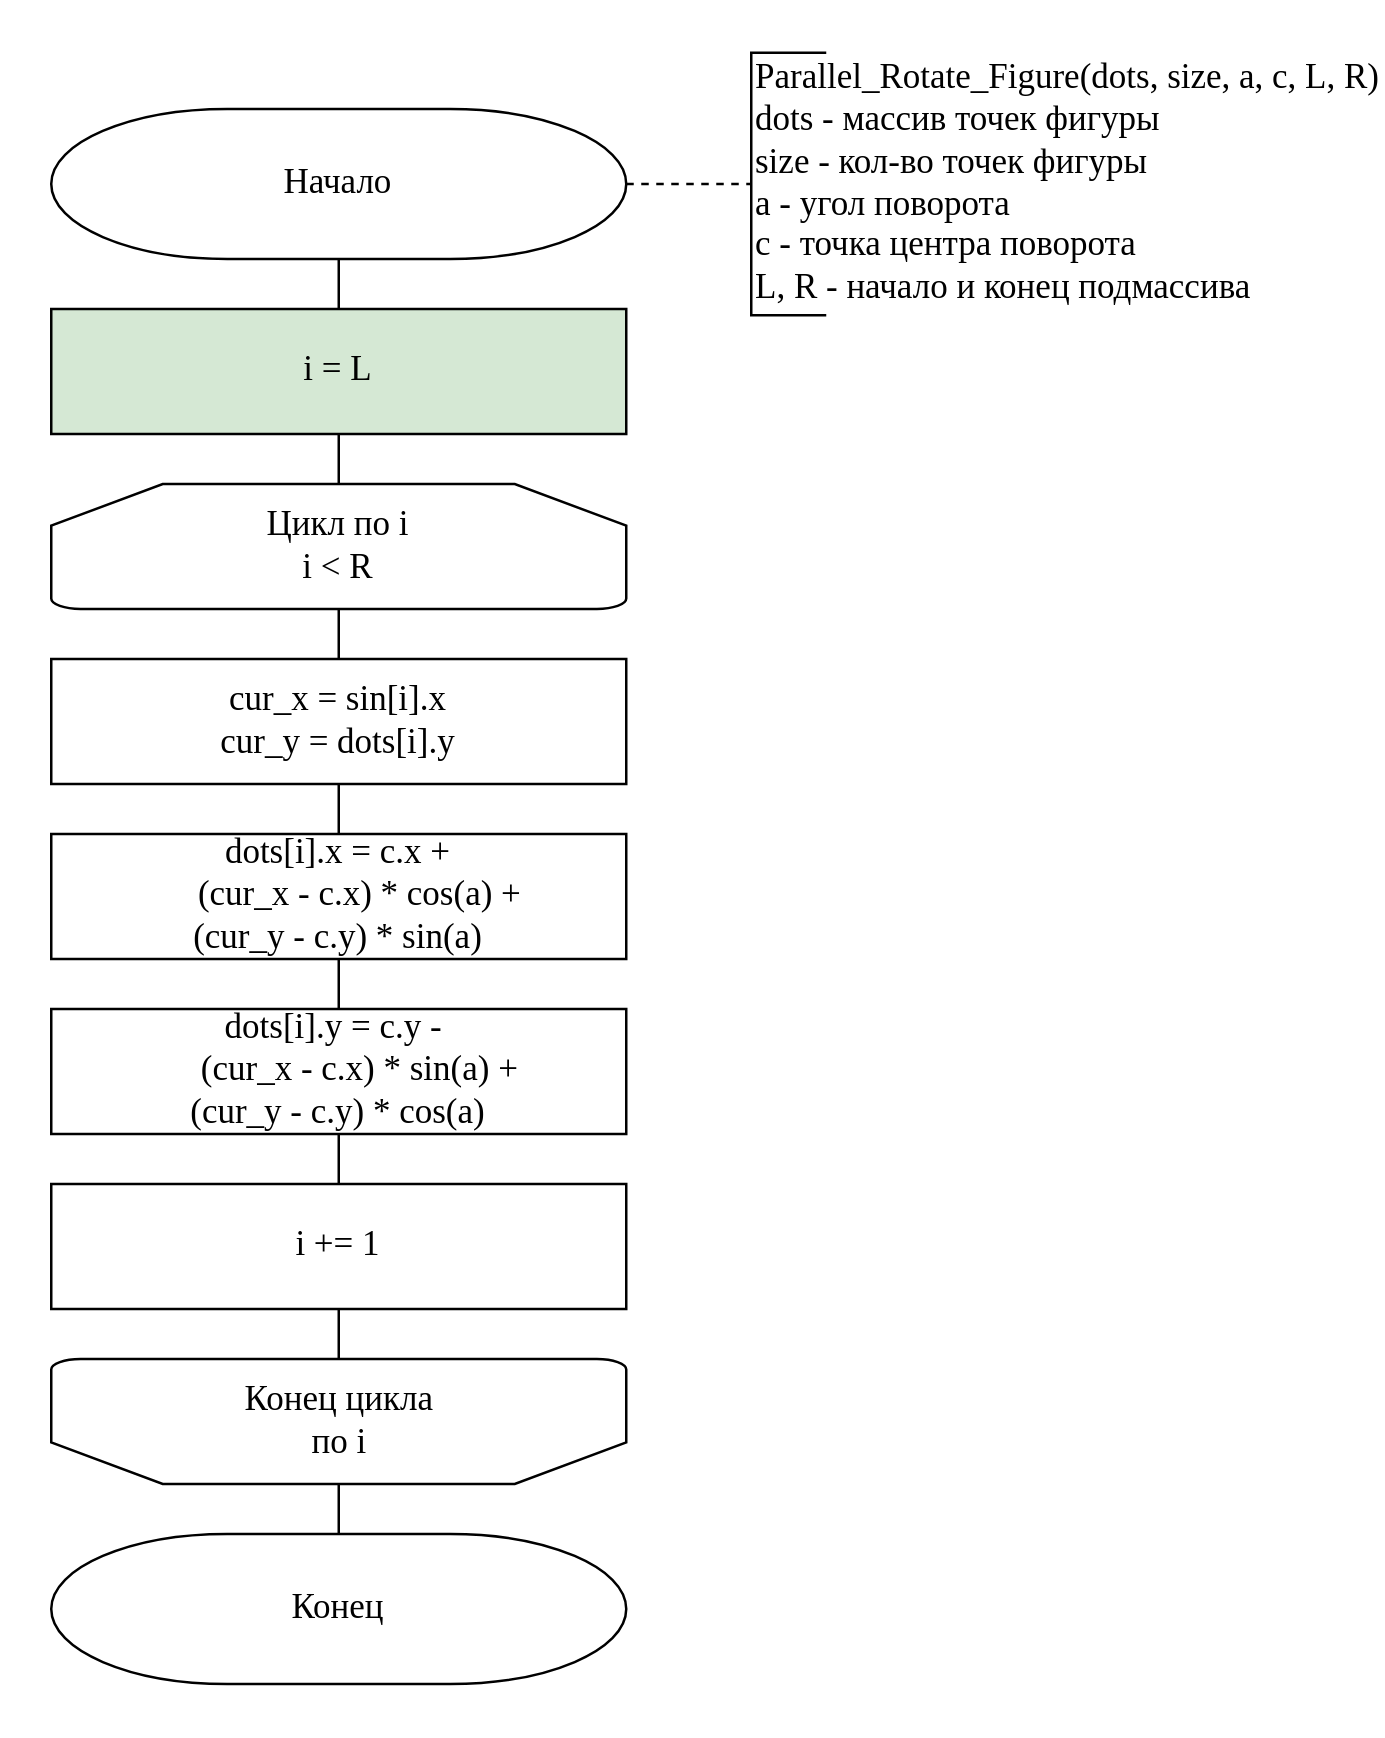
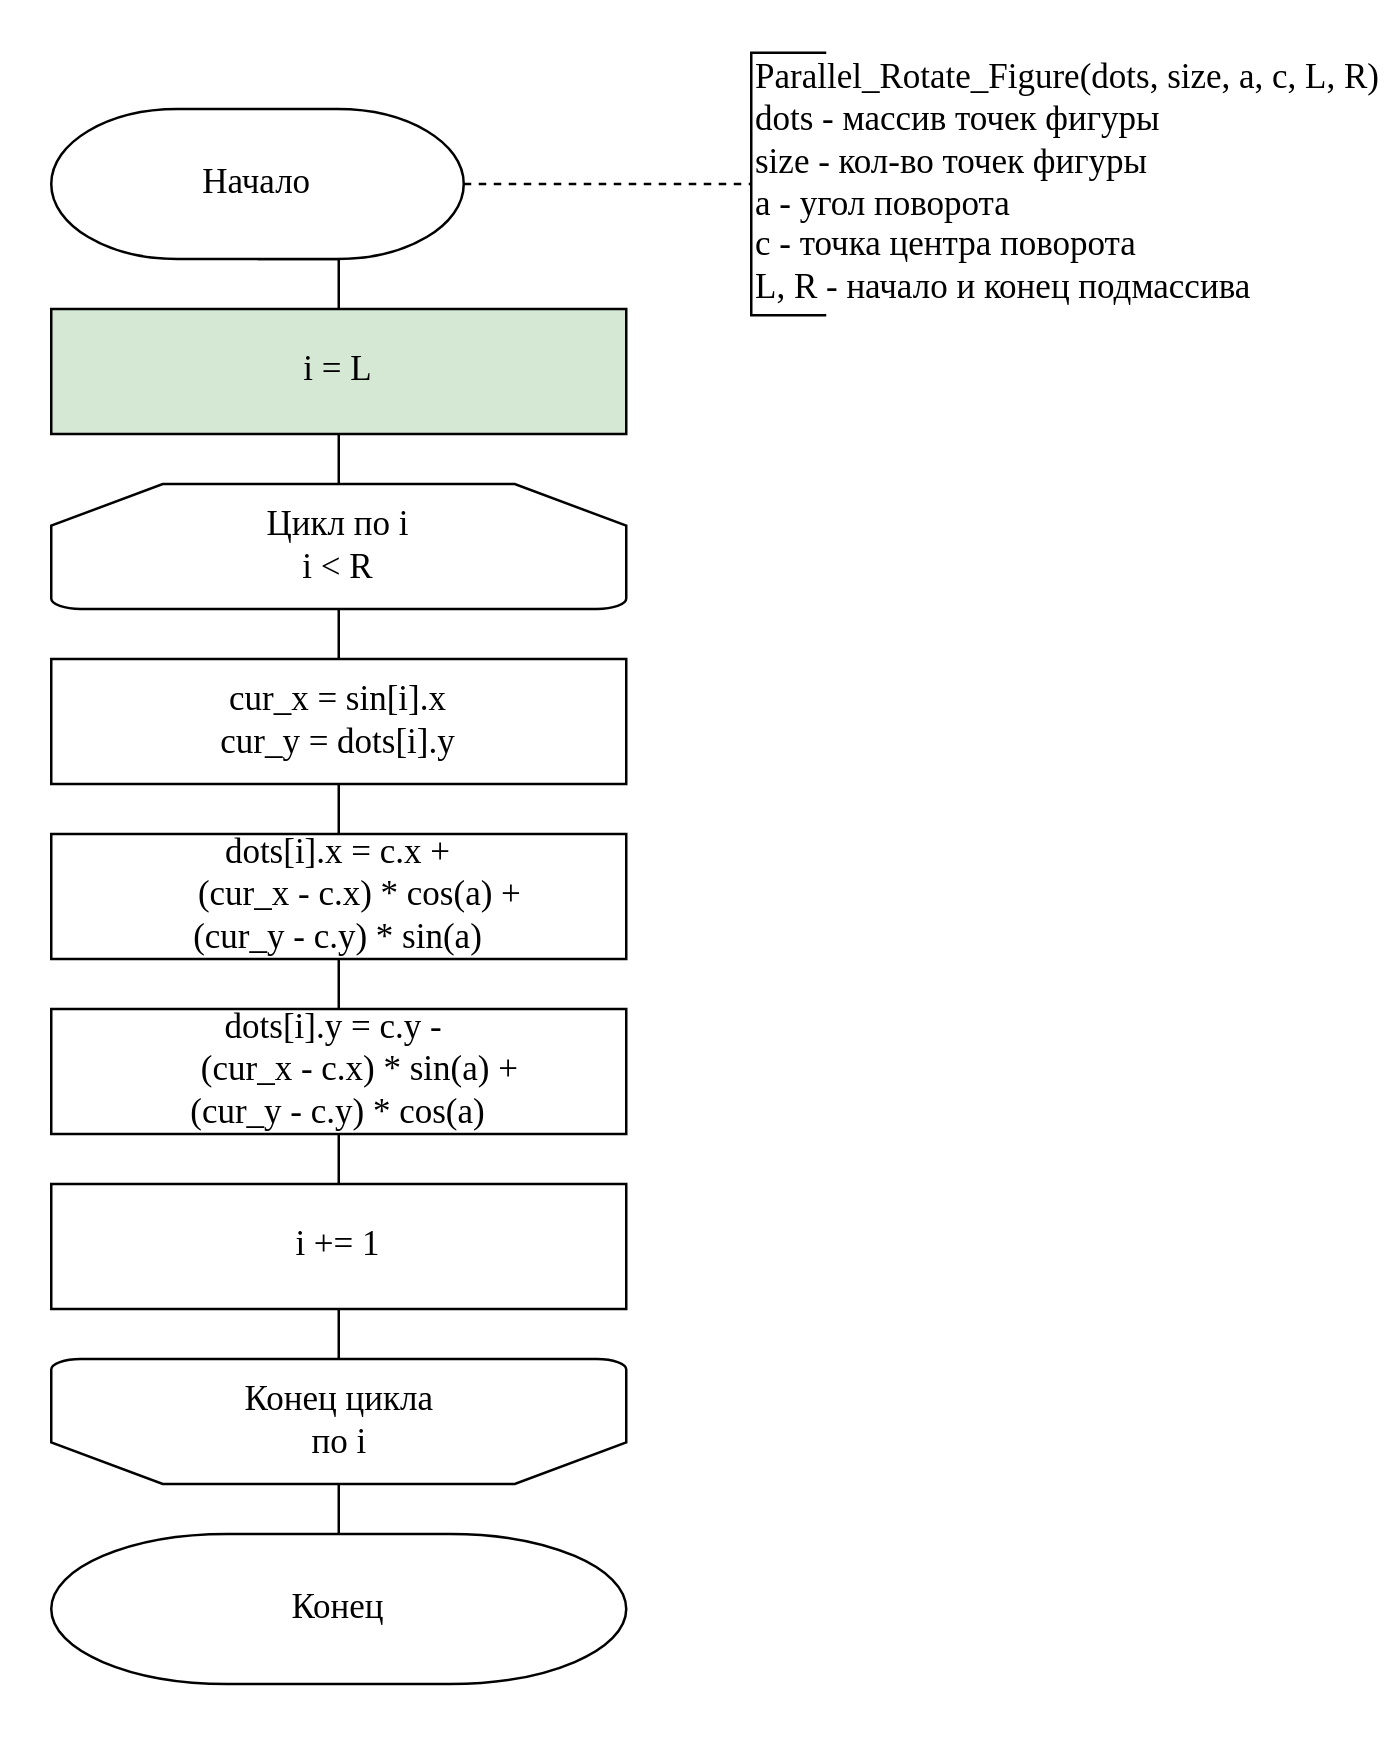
- <mxCell id="3" value="Начало" style="strokeWidth=1;html=1;shape=mxgraph.flowchart.terminator;whiteSpace=wrap;fontSize=14;fontFamily=Times New Roman;" parent="1" vertex="1"><mxGeometry x="20" y="43" width="230" height="60" as="geometry" /></mxCell>
+ <mxCell id="3" value="Начало" style="strokeWidth=1;html=1;shape=mxgraph.flowchart.terminator;whiteSpace=wrap;fontSize=14;fontFamily=Times New Roman;" parent="1" vertex="1"><mxGeometry x="20" y="43" width="165" height="60" as="geometry" /></mxCell>
